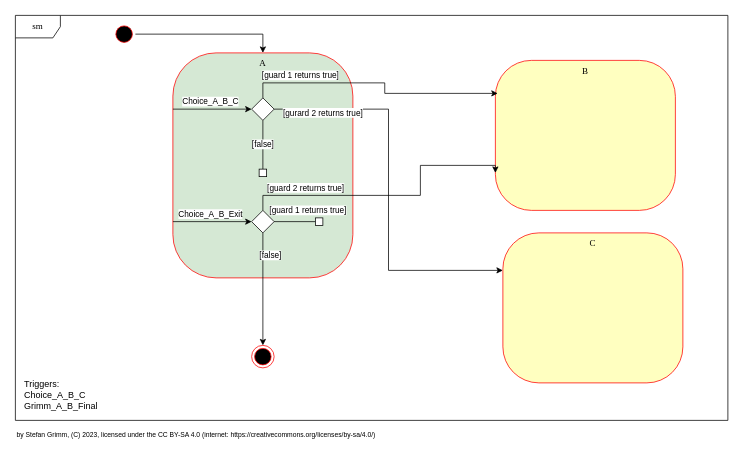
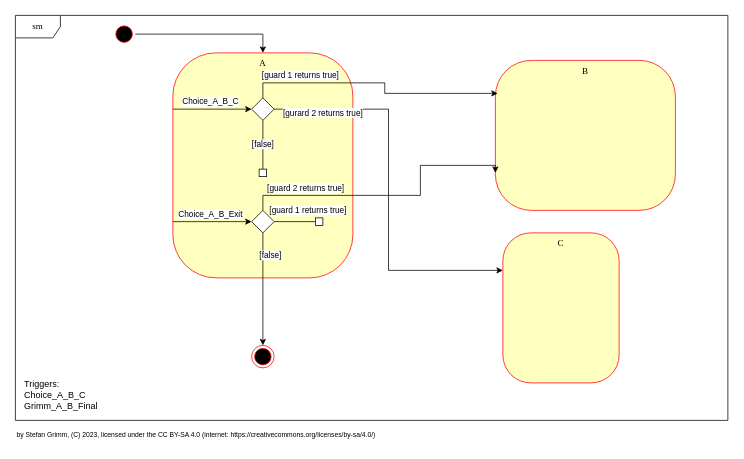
- <mxCell id="3" value="A" style="rounded=1;whiteSpace=wrap;html=1;arcSize=24;fillColor=#d5e8d4;strokeColor=#ff0000;shadow=0;comic=0;labelBackgroundColor=none;fontFamily=Verdana;fontSize=12;fontColor=#000000;align=center;verticalAlign=top;" parent="1" vertex="1"><mxGeometry x="230" y="70" width="240" height="300" as="geometry" /></mxCell>
+ <mxCell id="3" value="A" style="rounded=1;whiteSpace=wrap;html=1;arcSize=24;fillColor=#ffffc0;strokeColor=#ff0000;shadow=0;comic=0;labelBackgroundColor=none;fontFamily=Verdana;fontSize=12;fontColor=#000000;align=center;verticalAlign=top;" parent="1" vertex="1"><mxGeometry x="230" y="70" width="240" height="300" as="geometry" /></mxCell>
- <mxCell id="7" value="C" style="rounded=1;whiteSpace=wrap;html=1;arcSize=24;fillColor=#ffffc0;strokeColor=#ff0000;shadow=0;comic=0;labelBackgroundColor=none;fontFamily=Verdana;fontSize=12;fontColor=#000000;align=center;verticalAlign=top;" parent="1" vertex="1"><mxGeometry x="670" y="310" width="240" height="200" as="geometry" /></mxCell>
+ <mxCell id="7" value="C" style="rounded=1;whiteSpace=wrap;html=1;arcSize=24;fillColor=#ffffc0;strokeColor=#ff0000;shadow=0;comic=0;labelBackgroundColor=none;fontFamily=Verdana;fontSize=12;fontColor=#000000;align=center;verticalAlign=top;" parent="1" vertex="1"><mxGeometry x="670" y="310" width="155" height="200" as="geometry" /></mxCell>
